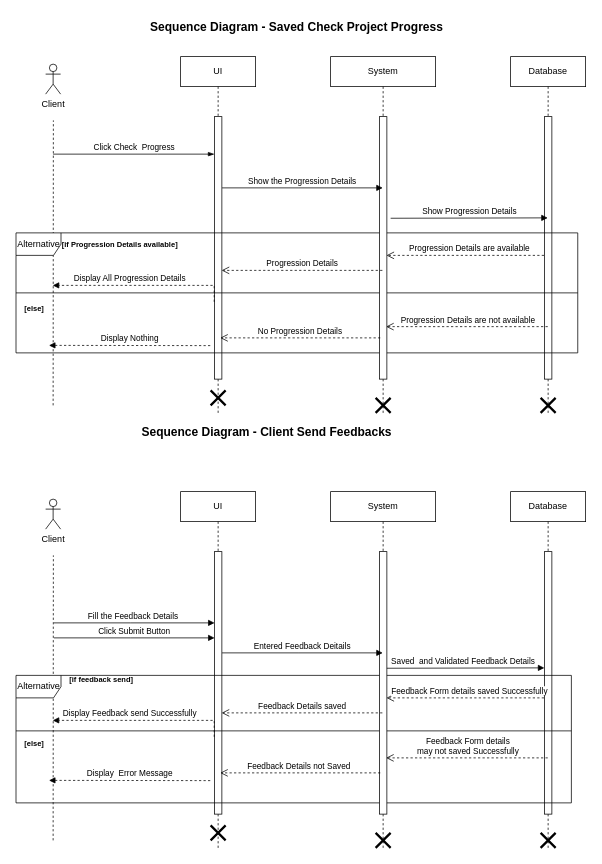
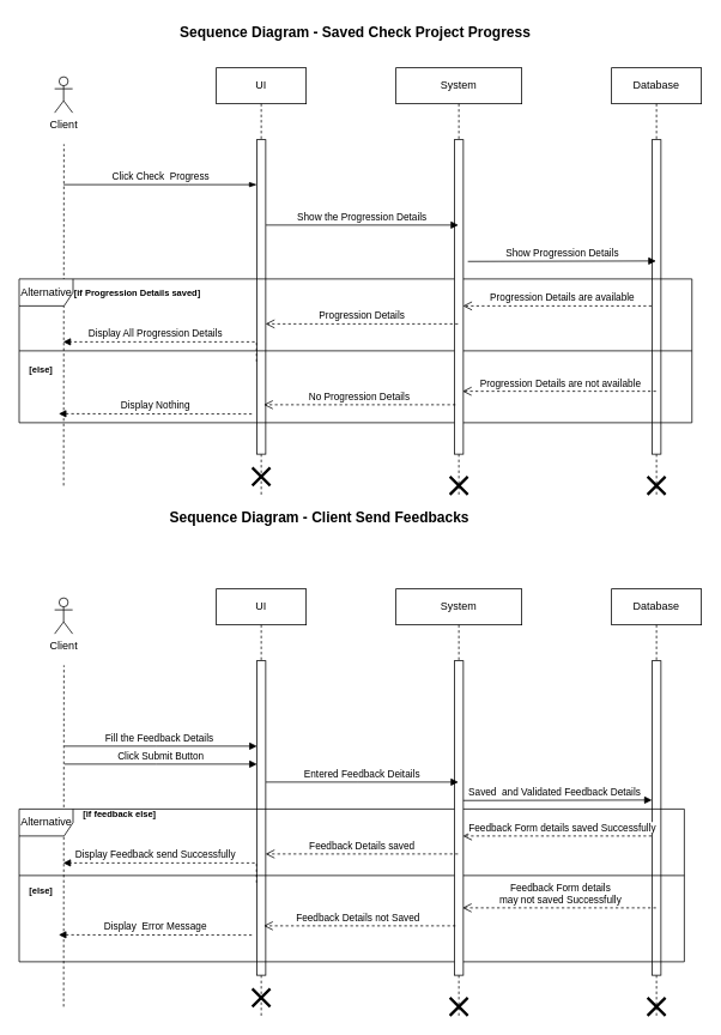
- <mxCell id="18" value="&lt;span style=&quot;font-size: 10px;&quot;&gt;&lt;b&gt;[if Progression Details available]&lt;/b&gt;&lt;/span&gt;" style="text;html=1;strokeColor=none;fillColor=none;align=left;verticalAlign=middle;whiteSpace=wrap;rounded=0;" parent="1" vertex="1"><mxGeometry x="80" y="320" width="161" height="10" as="geometry" /></mxCell>
+ <mxCell id="18" value="&lt;span style=&quot;font-size: 10px;&quot;&gt;&lt;b&gt;[if Progression Details saved]&lt;/b&gt;&lt;/span&gt;" style="text;html=1;strokeColor=none;fillColor=none;align=left;verticalAlign=middle;whiteSpace=wrap;rounded=0;" parent="1" vertex="1"><mxGeometry x="80" y="320" width="161" height="10" as="geometry" /></mxCell>
- <mxCell id="43" value="&lt;span style=&quot;font-size: 10px;&quot;&gt;&lt;b&gt;[if feedback send]&lt;/b&gt;&lt;/span&gt;" style="text;html=1;strokeColor=none;fillColor=none;align=left;verticalAlign=middle;whiteSpace=wrap;rounded=0;" parent="1" vertex="1"><mxGeometry x="90" y="900" width="140" height="10" as="geometry" /></mxCell>
+ <mxCell id="43" value="&lt;span style=&quot;font-size: 10px;&quot;&gt;&lt;b&gt;[if feedback else]&lt;/b&gt;&lt;/span&gt;" style="text;html=1;strokeColor=none;fillColor=none;align=left;verticalAlign=middle;whiteSpace=wrap;rounded=0;" parent="1" vertex="1"><mxGeometry x="90" y="900" width="140" height="10" as="geometry" /></mxCell>
